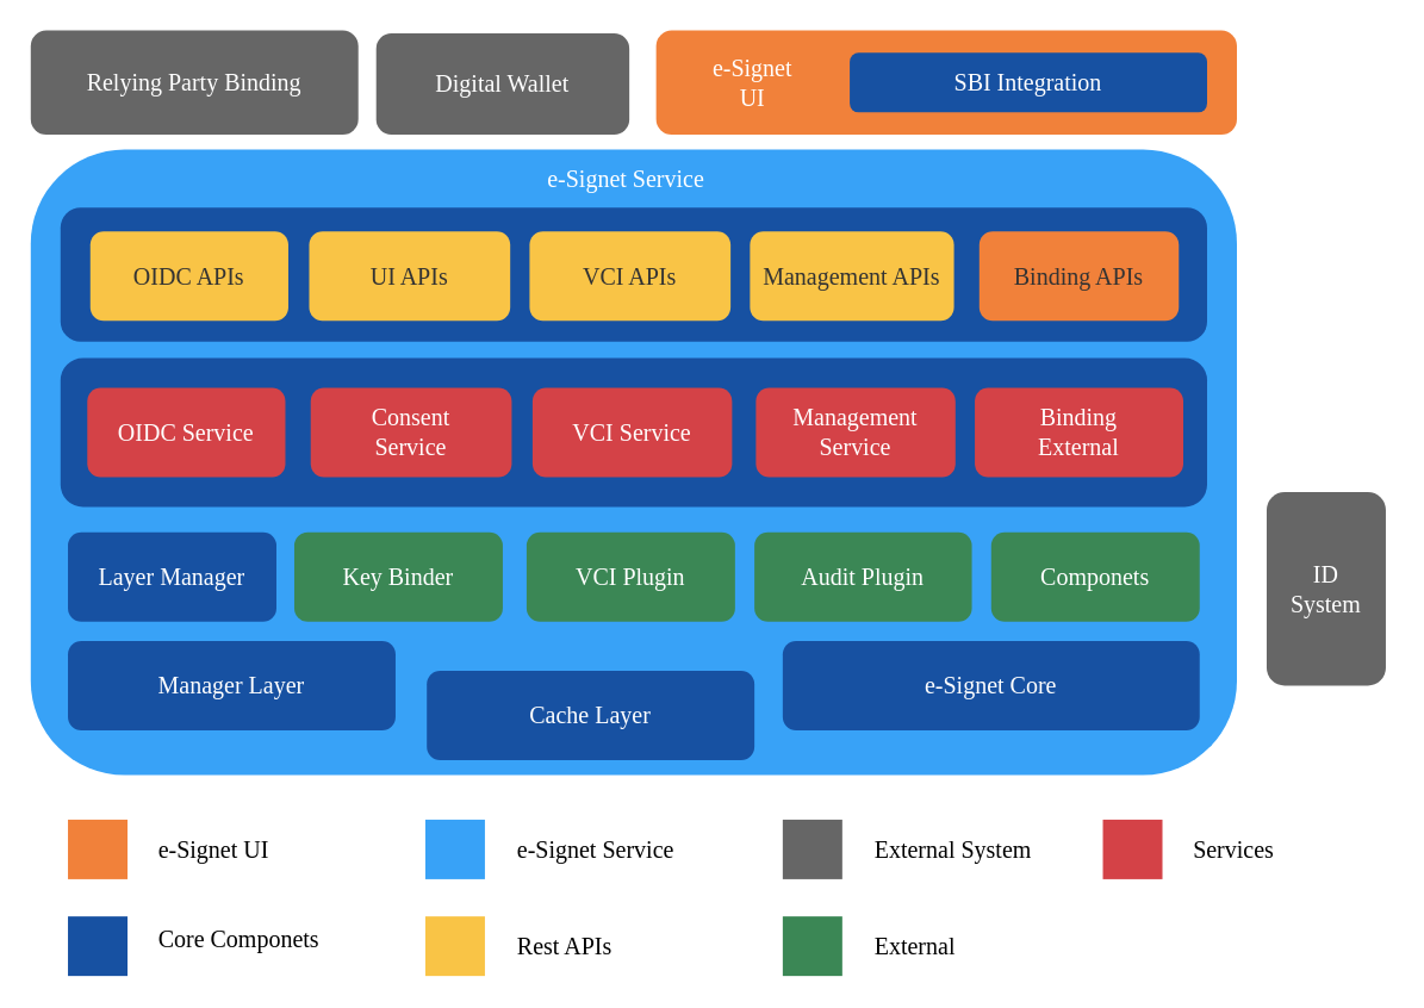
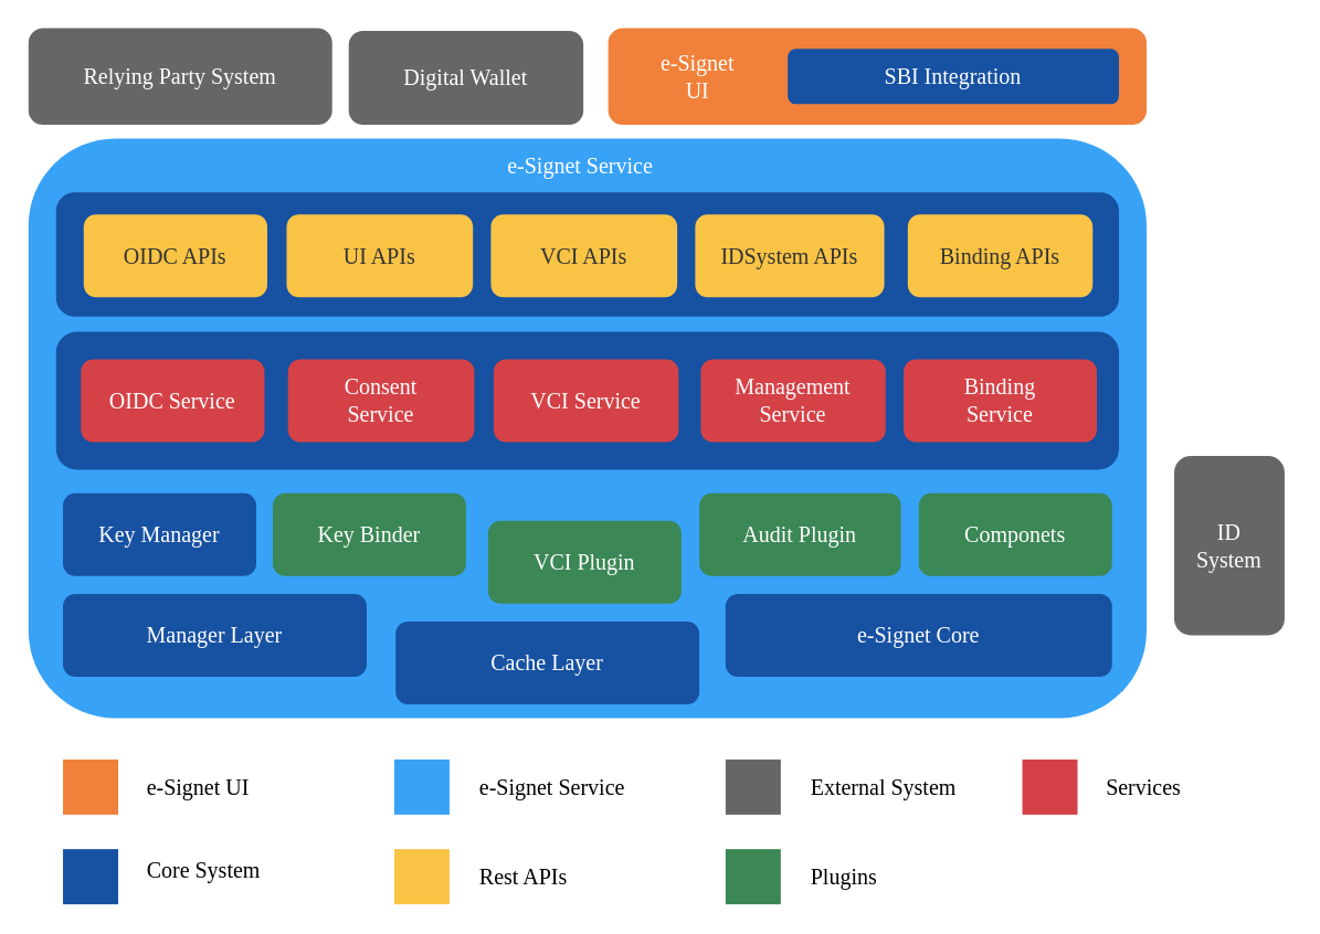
- <mxCell id="4" value="Relying Party Binding" style="rounded=1;whiteSpace=wrap;html=1;strokeColor=none;fillColor=#666666;fontFamily=Montserrat-Semibold;fontSize=16;fontStyle=0;fontColor=#FFFFFF;fontSource=https%3A%2F%2Ffonts.googleapis.com%2Fcss%3Ffamily%3DMontserrat-Semibold;" vertex="1" parent="1"><mxGeometry x="20" y="20" width="220" height="70" as="geometry" /></mxCell>
+ <mxCell id="4" value="Relying Party System" style="rounded=1;whiteSpace=wrap;html=1;strokeColor=none;fillColor=#666666;fontFamily=Montserrat-Semibold;fontSize=16;fontStyle=0;fontColor=#FFFFFF;fontSource=https%3A%2F%2Ffonts.googleapis.com%2Fcss%3Ffamily%3DMontserrat-Semibold;" vertex="1" parent="1"><mxGeometry x="20" y="20" width="220" height="70" as="geometry" /></mxCell>
- <mxCell id="38" value="Management APIs" style="rounded=1;whiteSpace=wrap;html=1;fillColor=#f9c446;strokeColor=none;fontFamily=Montserrat-Semibold;fontSize=16;fontStyle=0;fontColor=#333333;fontSource=https%3A%2F%2Ffonts.googleapis.com%2Fcss%3Ffamily%3DMontserrat-Semibold;" vertex="1" parent="1"><mxGeometry x="503" y="155" width="137" height="60" as="geometry" /></mxCell>
+ <mxCell id="38" value="IDSystem APIs" style="rounded=1;whiteSpace=wrap;html=1;fillColor=#f9c446;strokeColor=none;fontFamily=Montserrat-Semibold;fontSize=16;fontStyle=0;fontColor=#333333;fontSource=https%3A%2F%2Ffonts.googleapis.com%2Fcss%3Ffamily%3DMontserrat-Semibold;" vertex="1" parent="1"><mxGeometry x="503" y="155" width="137" height="60" as="geometry" /></mxCell>
- <mxCell id="39" value="Binding APIs" style="rounded=1;whiteSpace=wrap;html=1;fillColor=#f1813a;strokeColor=none;fontFamily=Montserrat-Semibold;fontSize=16;fontStyle=0;fontColor=#333333;fontSource=https%3A%2F%2Ffonts.googleapis.com%2Fcss%3Ffamily%3DMontserrat-Semibold;" vertex="1" parent="1"><mxGeometry x="657" y="155" width="134" height="60" as="geometry" /></mxCell>
+ <mxCell id="39" value="Binding APIs" style="rounded=1;whiteSpace=wrap;html=1;fillColor=#f9c446;strokeColor=none;fontFamily=Montserrat-Semibold;fontSize=16;fontStyle=0;fontColor=#333333;fontSource=https%3A%2F%2Ffonts.googleapis.com%2Fcss%3Ffamily%3DMontserrat-Semibold;" vertex="1" parent="1"><mxGeometry x="657" y="155" width="134" height="60" as="geometry" /></mxCell>
- <mxCell id="36" value="Binding&lt;br style=&quot;font-size: 16px;&quot;&gt;External" style="rounded=1;whiteSpace=wrap;html=1;fillColor=#d44247;strokeColor=none;fontFamily=Montserrat-Semibold;fontSize=16;fontStyle=0;fontColor=#FFFFFF;fontSource=https%3A%2F%2Ffonts.googleapis.com%2Fcss%3Ffamily%3DMontserrat-Semibold;" vertex="1" parent="1"><mxGeometry x="654" y="260" width="140" height="60" as="geometry" /></mxCell>
+ <mxCell id="36" value="Binding&lt;br style=&quot;font-size: 16px;&quot;&gt;Service" style="rounded=1;whiteSpace=wrap;html=1;fillColor=#d44247;strokeColor=none;fontFamily=Montserrat-Semibold;fontSize=16;fontStyle=0;fontColor=#FFFFFF;fontSource=https%3A%2F%2Ffonts.googleapis.com%2Fcss%3Ffamily%3DMontserrat-Semibold;" vertex="1" parent="1"><mxGeometry x="654" y="260" width="140" height="60" as="geometry" /></mxCell>
- <mxCell id="9" value="Layer Manager" style="rounded=1;whiteSpace=wrap;html=1;strokeColor=none;fontFamily=Montserrat-Semibold;fontSize=16;fontStyle=0;fillColor=#1751a2;fontColor=#FFFFFF;fontSource=https%3A%2F%2Ffonts.googleapis.com%2Fcss%3Ffamily%3DMontserrat-Semibold;" vertex="1" parent="1"><mxGeometry x="45" y="357" width="140" height="60" as="geometry" /></mxCell>
+ <mxCell id="9" value="Key Manager" style="rounded=1;whiteSpace=wrap;html=1;strokeColor=none;fontFamily=Montserrat-Semibold;fontSize=16;fontStyle=0;fillColor=#1751a2;fontColor=#FFFFFF;fontSource=https%3A%2F%2Ffonts.googleapis.com%2Fcss%3Ffamily%3DMontserrat-Semibold;" vertex="1" parent="1"><mxGeometry x="45" y="357" width="140" height="60" as="geometry" /></mxCell>
- <mxCell id="43" value="VCI Plugin" style="rounded=1;whiteSpace=wrap;html=1;strokeColor=none;fontFamily=Montserrat-Semibold;fontSize=16;fontStyle=0;fillColor=#3b8755;fontColor=#FFFFFF;fontSource=https%3A%2F%2Ffonts.googleapis.com%2Fcss%3Ffamily%3DMontserrat-Semibold;" vertex="1" parent="1"><mxGeometry x="353" y="357" width="140" height="60" as="geometry" /></mxCell>
+ <mxCell id="43" value="VCI Plugin" style="rounded=1;whiteSpace=wrap;html=1;strokeColor=none;fontFamily=Montserrat-Semibold;fontSize=16;fontStyle=0;fillColor=#3b8755;fontColor=#FFFFFF;fontSource=https%3A%2F%2Ffonts.googleapis.com%2Fcss%3Ffamily%3DMontserrat-Semibold;" vertex="1" parent="1"><mxGeometry x="353" y="377" width="140" height="60" as="geometry" /></mxCell>
- <mxCell id="25" value="Core Componets" style="text;html=1;strokeColor=none;fillColor=none;align=left;verticalAlign=middle;whiteSpace=wrap;rounded=0;fontFamily=Montserrat-Semibold;fontSize=16;fontStyle=0;fontSource=https%3A%2F%2Ffonts.googleapis.com%2Fcss%3Ffamily%3DMontserrat-Semibold;" vertex="1" parent="1"><mxGeometry x="104" y="615" width="135" height="30" as="geometry" /></mxCell>
+ <mxCell id="25" value="Core System" style="text;html=1;strokeColor=none;fillColor=none;align=left;verticalAlign=middle;whiteSpace=wrap;rounded=0;fontFamily=Montserrat-Semibold;fontSize=16;fontStyle=0;fontSource=https%3A%2F%2Ffonts.googleapis.com%2Fcss%3Ffamily%3DMontserrat-Semibold;" vertex="1" parent="1"><mxGeometry x="104" y="615" width="135" height="30" as="geometry" /></mxCell>
- <mxCell id="29" value="External" style="text;html=1;strokeColor=none;fillColor=none;align=left;verticalAlign=middle;whiteSpace=wrap;rounded=0;fontFamily=Montserrat-Semibold;fontSize=16;fontStyle=0;fontSource=https%3A%2F%2Ffonts.googleapis.com%2Fcss%3Ffamily%3DMontserrat-Semibold;" vertex="1" parent="1"><mxGeometry x="585" y="620" width="135" height="30" as="geometry" /></mxCell>
+ <mxCell id="29" value="Plugins" style="text;html=1;strokeColor=none;fillColor=none;align=left;verticalAlign=middle;whiteSpace=wrap;rounded=0;fontFamily=Montserrat-Semibold;fontSize=16;fontStyle=0;fontSource=https%3A%2F%2Ffonts.googleapis.com%2Fcss%3Ffamily%3DMontserrat-Semibold;" vertex="1" parent="1"><mxGeometry x="585" y="620" width="135" height="30" as="geometry" /></mxCell>
